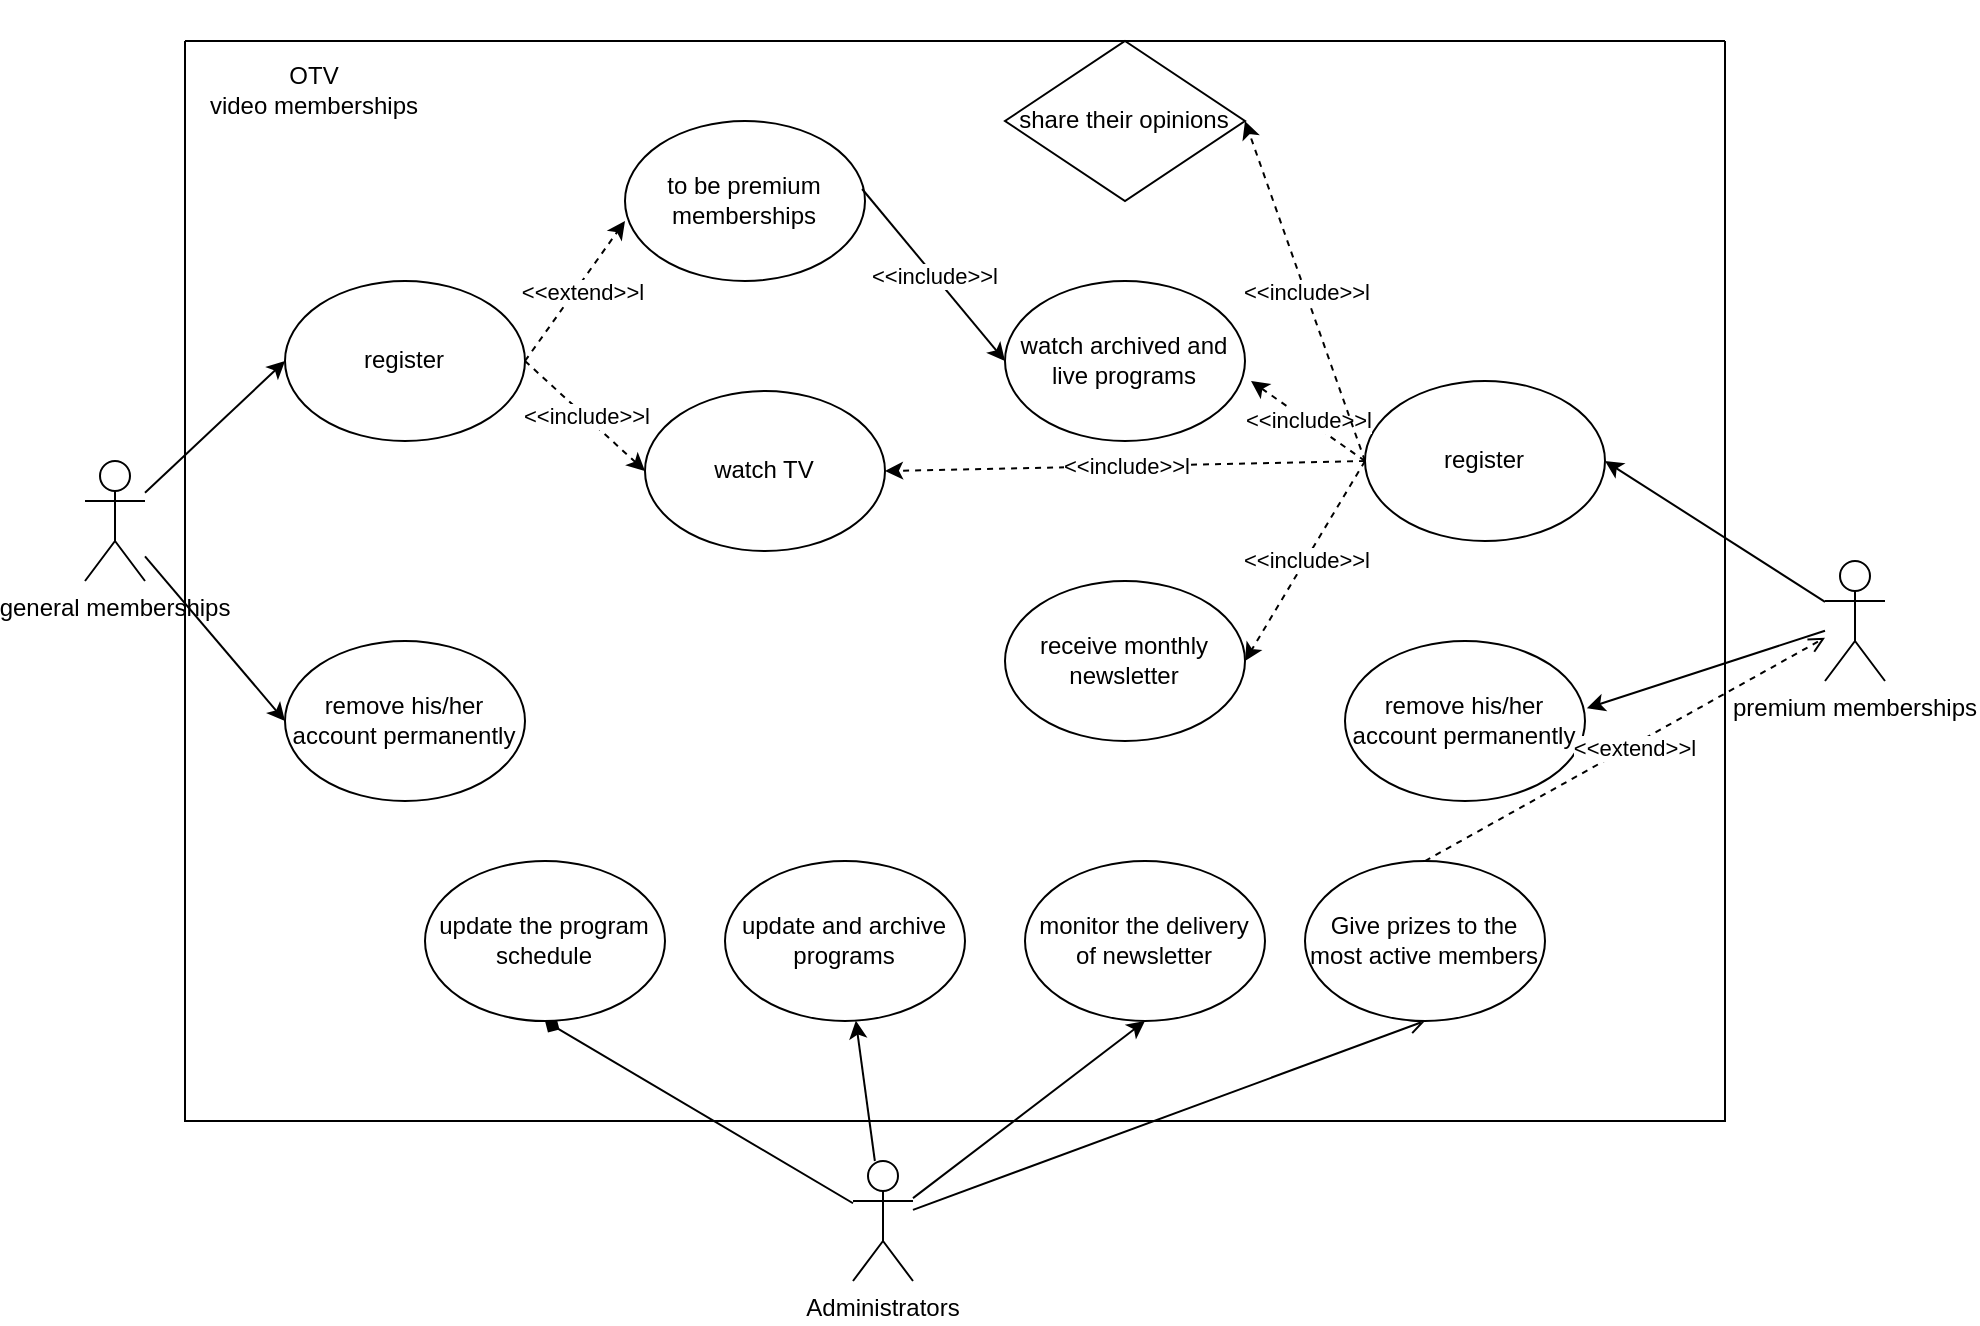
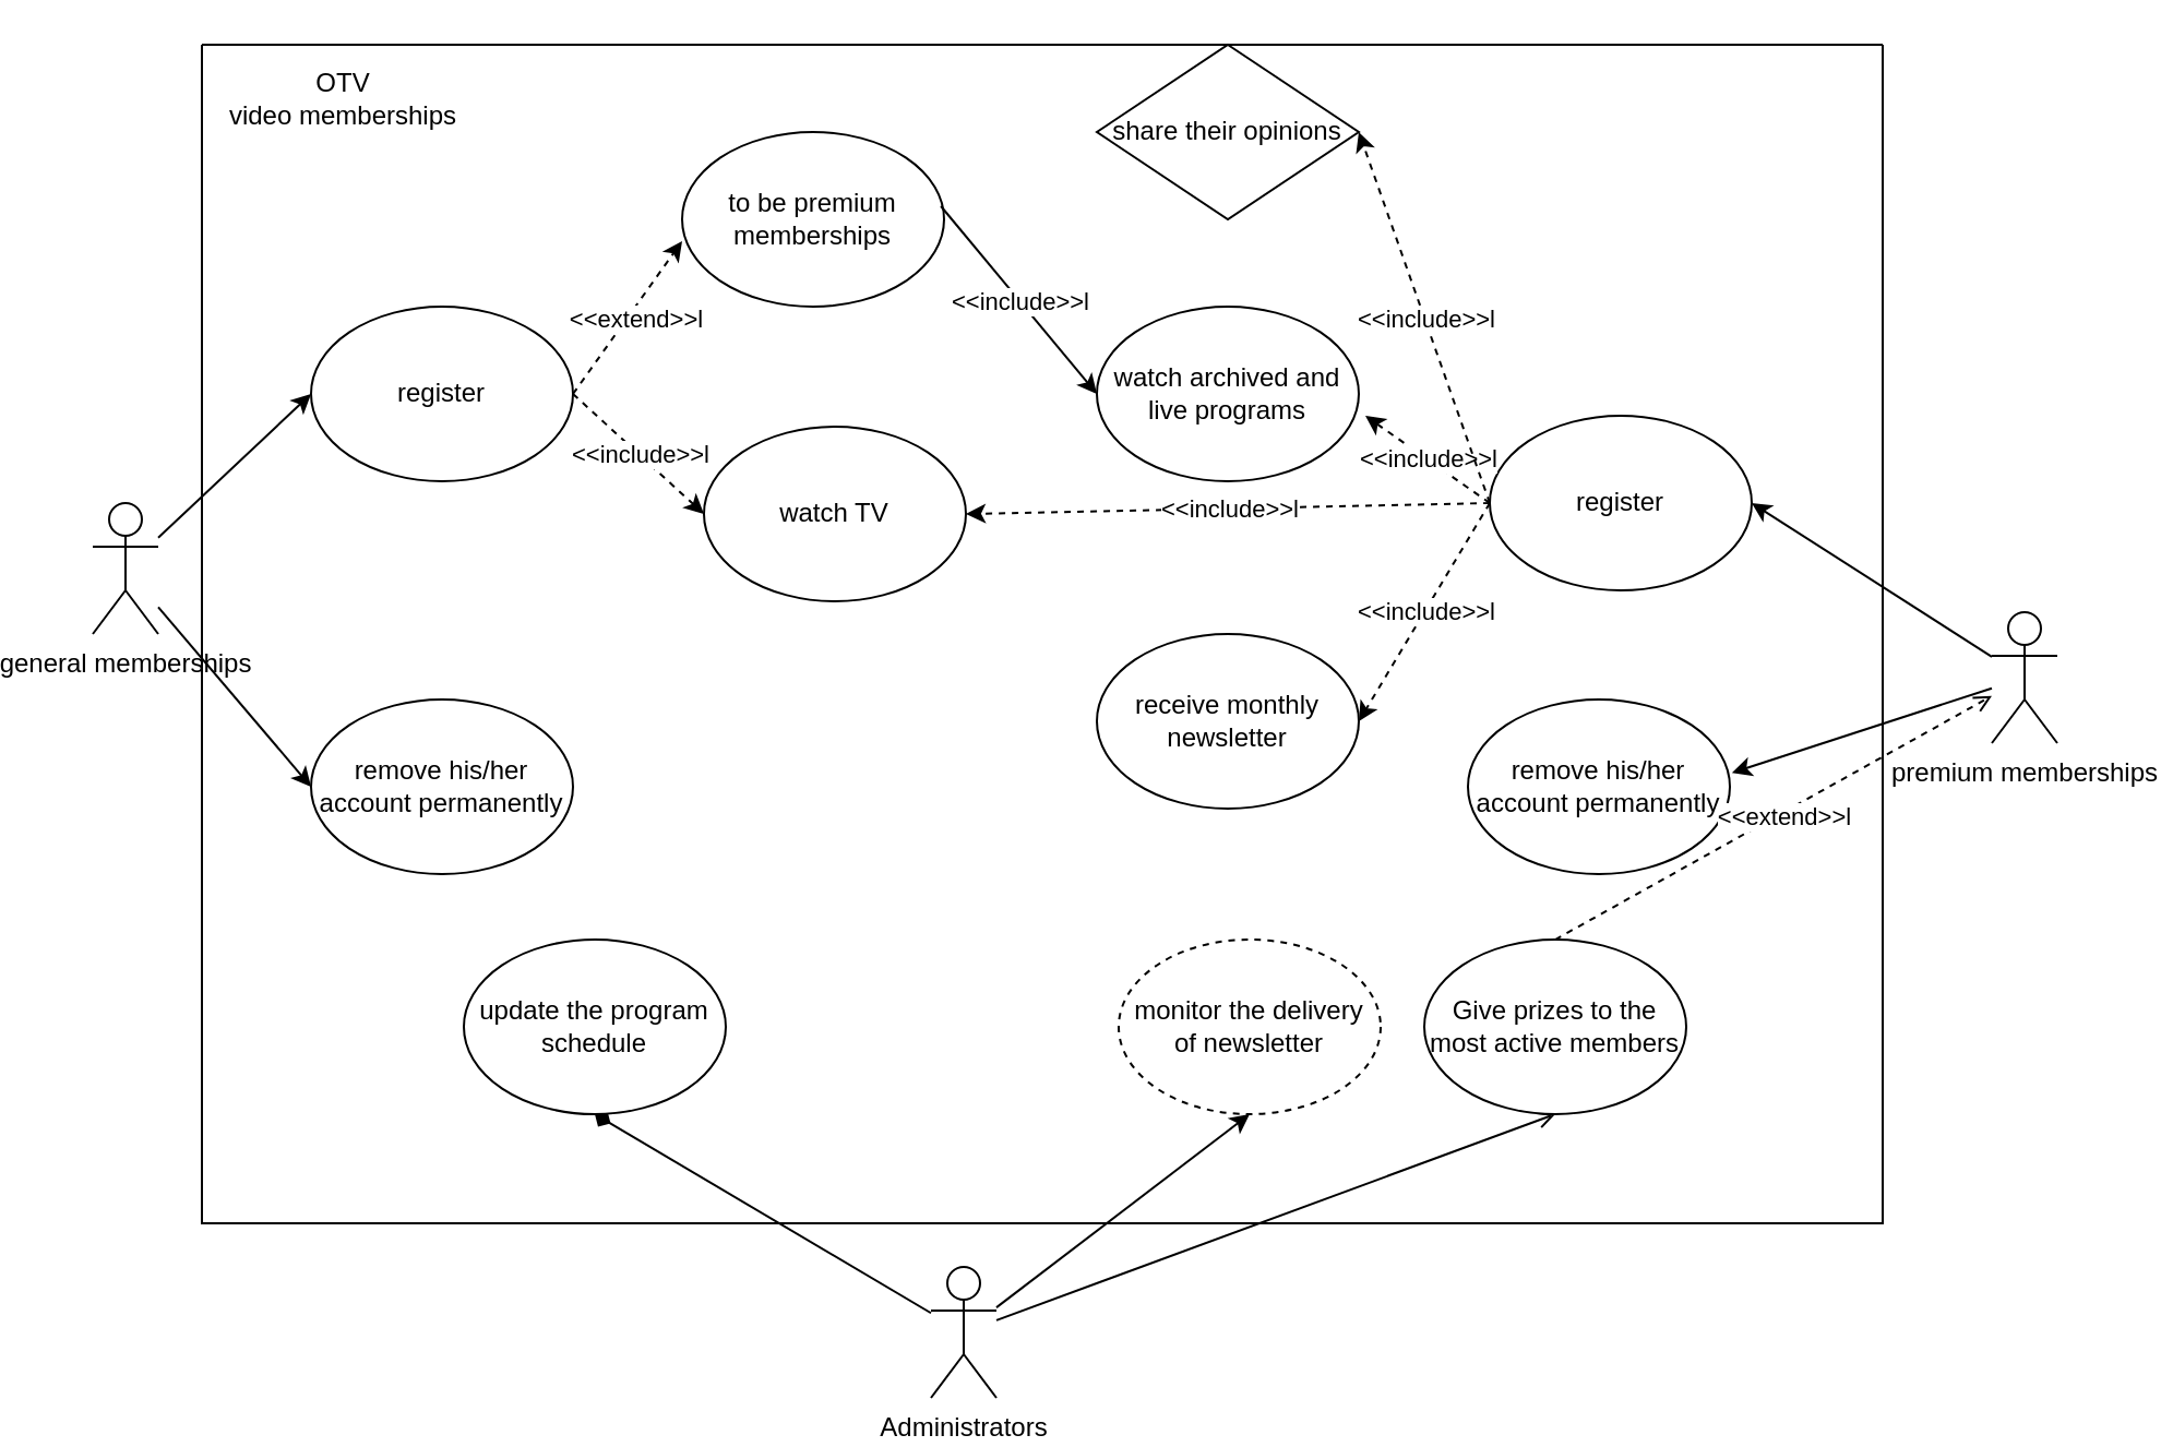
- <mxCell id="37" value="update and&amp;nbsp;archive programs" style="ellipse;whiteSpace=wrap;html=1;" parent="1" vertex="1"><mxGeometry x="340" y="430" width="120" height="80" as="geometry" /></mxCell>
- <mxCell id="38" value="monitor the delivery of newsletter" style="ellipse;whiteSpace=wrap;html=1;" parent="1" vertex="1"><mxGeometry x="490" y="430" width="120" height="80" as="geometry" /></mxCell>
+ <mxCell id="38" value="monitor the delivery of newsletter" style="ellipse;whiteSpace=wrap;html=1;dashed=1;" parent="1" vertex="1"><mxGeometry x="490" y="430" width="120" height="80" as="geometry" /></mxCell>
- <mxCell id="32" style="edgeStyle=none;rounded=0;orthogonalLoop=1;jettySize=auto;html=1;" parent="1" source="35" target="37" edge="1"><mxGeometry relative="1" as="geometry" /></mxCell>
